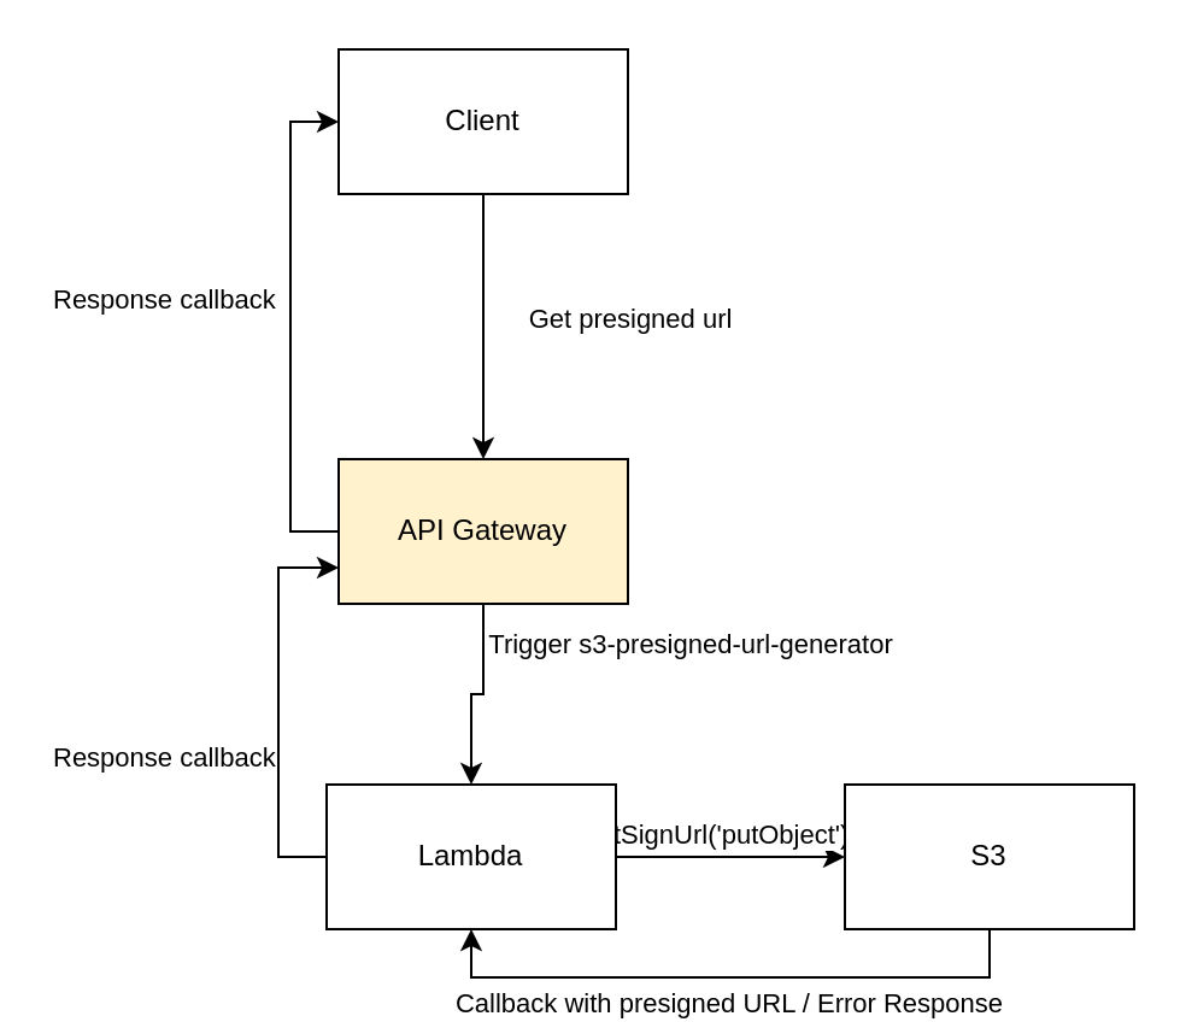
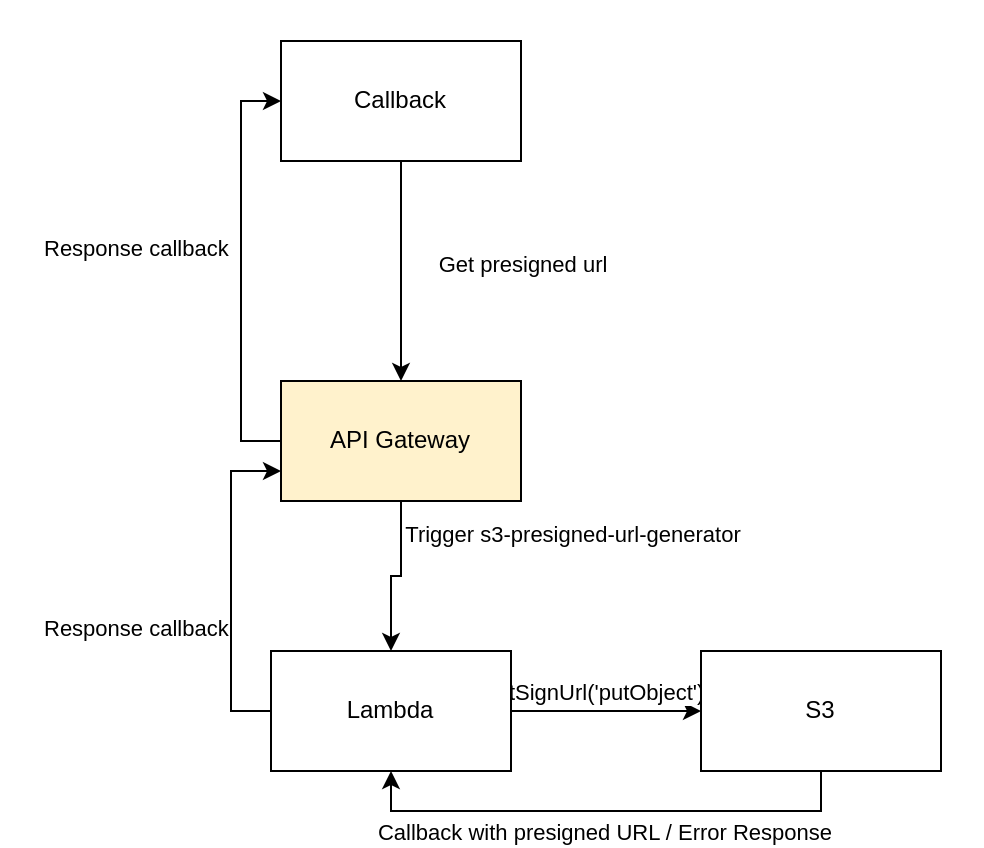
- <mxCell id="4" value="Client" style="rounded=0;whiteSpace=wrap;html=1;" vertex="1" parent="1"><mxGeometry x="140" y="20" width="120" height="60" as="geometry" /></mxCell>
+ <mxCell id="4" value="Callback" style="rounded=0;whiteSpace=wrap;html=1;" vertex="1" parent="1"><mxGeometry x="140" y="20" width="120" height="60" as="geometry" /></mxCell>
